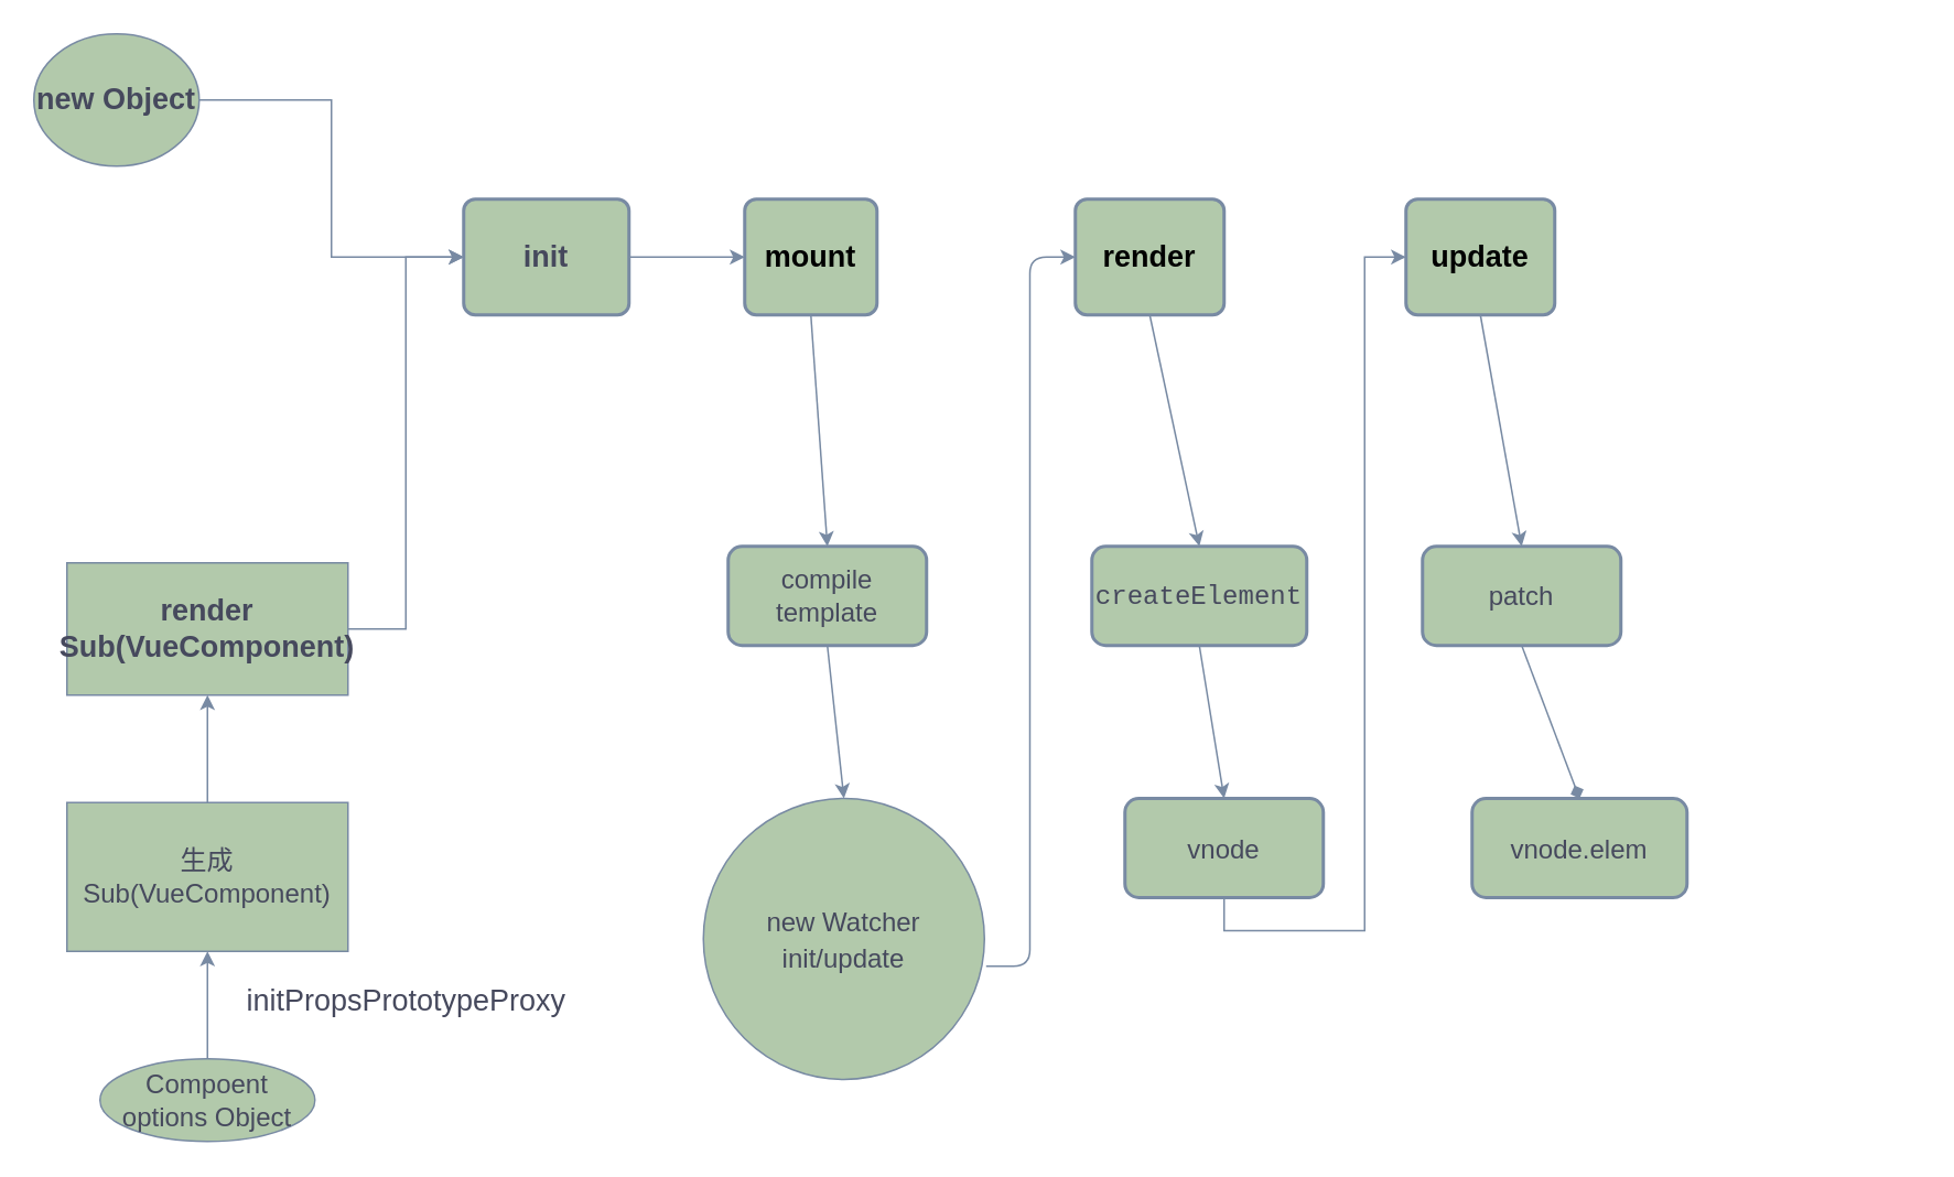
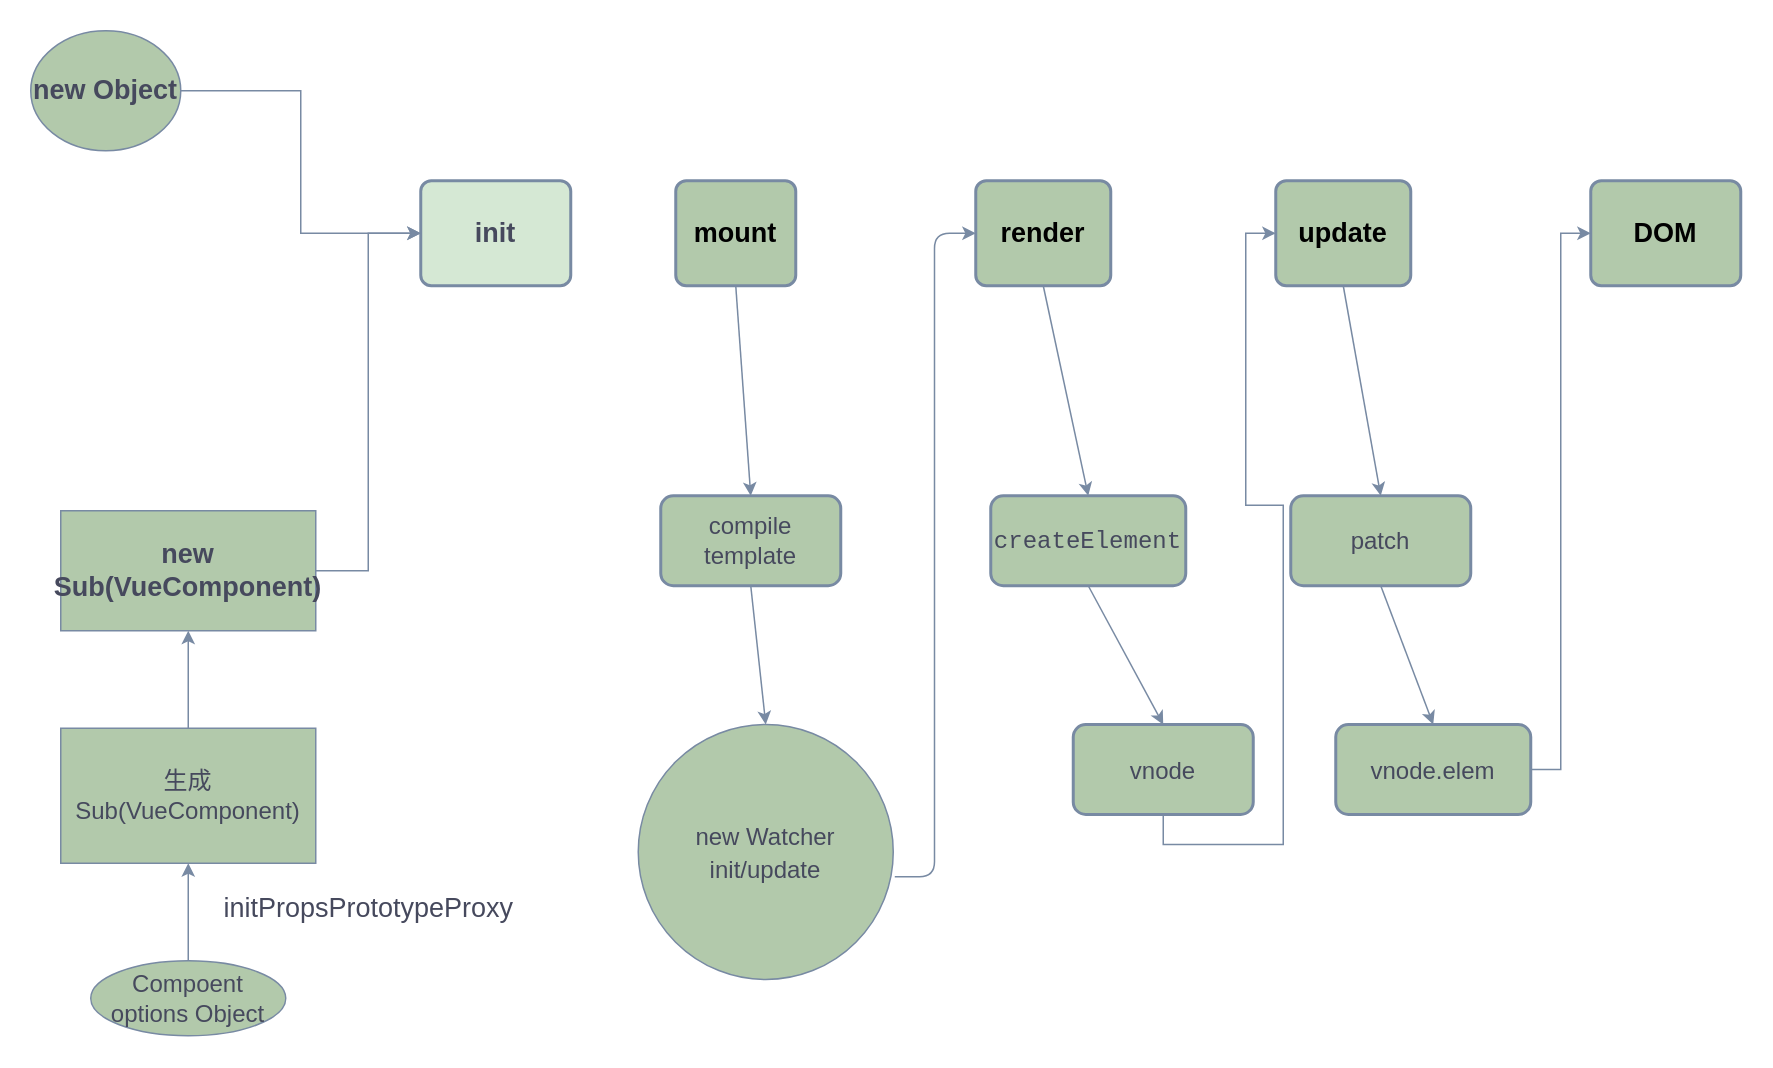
- <mxCell id="8" value="&lt;font style=&quot;font-size: 18px;&quot;&gt;init&lt;/font&gt;" style="rounded=1;whiteSpace=wrap;html=1;absoluteArcSize=1;arcSize=14;strokeWidth=2;fontSize=18;fillColor=#B2C9AB;strokeColor=#788AA3;fontColor=#46495D;labelBorderColor=none;labelBackgroundColor=none;fontStyle=1" vertex="1" parent="1"><mxGeometry x="280" y="120" width="100" height="70" as="geometry" /></mxCell>
+ <mxCell id="8" value="&lt;font style=&quot;font-size: 18px;&quot;&gt;init&lt;/font&gt;" style="rounded=1;whiteSpace=wrap;html=1;absoluteArcSize=1;arcSize=14;strokeWidth=2;fontSize=18;fillColor=#d5e8d4;strokeColor=#788AA3;fontColor=#46495D;labelBorderColor=none;labelBackgroundColor=none;fontStyle=1;" vertex="1" parent="1"><mxGeometry x="280" y="120" width="100" height="70" as="geometry" /></mxCell>
- <mxCell id="7" value="" style="edgeStyle=orthogonalEdgeStyle;rounded=0;orthogonalLoop=1;jettySize=auto;html=1;fontSize=16;strokeColor=#788AA3;fontColor=#46495D;" edge="1" parent="1" source="8" target="4"><mxGeometry relative="1" as="geometry" /></mxCell>
+ <mxCell id="13" value="&lt;span style=&quot;color: rgb(0, 0, 0); font-family: helvetica; font-size: 18px; font-style: normal; letter-spacing: normal; text-align: center; text-indent: 0px; text-transform: none; word-spacing: 0px; display: inline; float: none;&quot;&gt;DOM&lt;/span&gt;" style="rounded=1;whiteSpace=wrap;html=1;absoluteArcSize=1;arcSize=14;strokeWidth=2;fontSize=18;fillColor=#B2C9AB;strokeColor=#788AA3;fontColor=#46495D;labelBorderColor=none;labelBackgroundColor=none;fontStyle=1" vertex="1" parent="1"><mxGeometry x="1060" y="120" width="100" height="70" as="geometry" /></mxCell>
+ <mxCell id="15" style="edgeStyle=orthogonalEdgeStyle;rounded=0;orthogonalLoop=1;jettySize=auto;html=1;entryX=0;entryY=0.5;entryDx=0;entryDy=0;fontSize=16;strokeColor=#788AA3;fontColor=#46495D;" edge="1" parent="1" source="16" target="13"><mxGeometry relative="1" as="geometry" /></mxCell>
- <mxCell id="22" value="render Sub(VueComponent)" style="whiteSpace=wrap;html=1;fontSize=18;fillColor=#B2C9AB;strokeColor=#788AA3;fontColor=#46495D;labelBorderColor=none;labelBackgroundColor=none;fontStyle=1" vertex="1" parent="1"><mxGeometry x="40" y="340" width="170" height="80" as="geometry" /></mxCell>
+ <mxCell id="22" value="new Sub(VueComponent)" style="whiteSpace=wrap;html=1;fontSize=18;fillColor=#B2C9AB;strokeColor=#788AA3;fontColor=#46495D;labelBorderColor=none;labelBackgroundColor=none;fontStyle=1" vertex="1" parent="1"><mxGeometry x="40" y="340" width="170" height="80" as="geometry" /></mxCell>
- <mxCell id="26" value="" style="endArrow=diamond;html=1;exitX=0.5;exitY=1;exitDx=0;exitDy=0;entryX=0.5;entryY=0;entryDx=0;entryDy=0;fontSize=16;strokeColor=#788AA3;fontColor=#46495D;" edge="1" parent="1" source="14" target="16"><mxGeometry width="50" height="50" relative="1" as="geometry"><mxPoint x="490" y="550" as="sourcePoint" /><mxPoint x="510" y="660" as="targetPoint" /></mxGeometry></mxCell>
+ <mxCell id="26" value="" style="endArrow=classic;html=1;exitX=0.5;exitY=1;exitDx=0;exitDy=0;entryX=0.5;entryY=0;entryDx=0;entryDy=0;fontSize=16;strokeColor=#788AA3;fontColor=#46495D;" edge="1" parent="1" source="14" target="16"><mxGeometry width="50" height="50" relative="1" as="geometry"><mxPoint x="490" y="550" as="sourcePoint" /><mxPoint x="510" y="660" as="targetPoint" /></mxGeometry></mxCell>
- <mxCell id="12" value="vnode" style="whiteSpace=wrap;html=1;rounded=1;strokeWidth=2;arcSize=14;fontSize=16;fillColor=#B2C9AB;strokeColor=#788AA3;fontColor=#46495D;" vertex="1" parent="1"><mxGeometry x="680" y="482.5" width="120" height="60" as="geometry" /></mxCell>
+ <mxCell id="12" value="vnode" style="whiteSpace=wrap;html=1;rounded=1;strokeWidth=2;arcSize=14;fontSize=16;fillColor=#B2C9AB;strokeColor=#788AA3;fontColor=#46495D;" vertex="1" parent="1"><mxGeometry x="715" y="482.5" width="120" height="60" as="geometry" /></mxCell>
